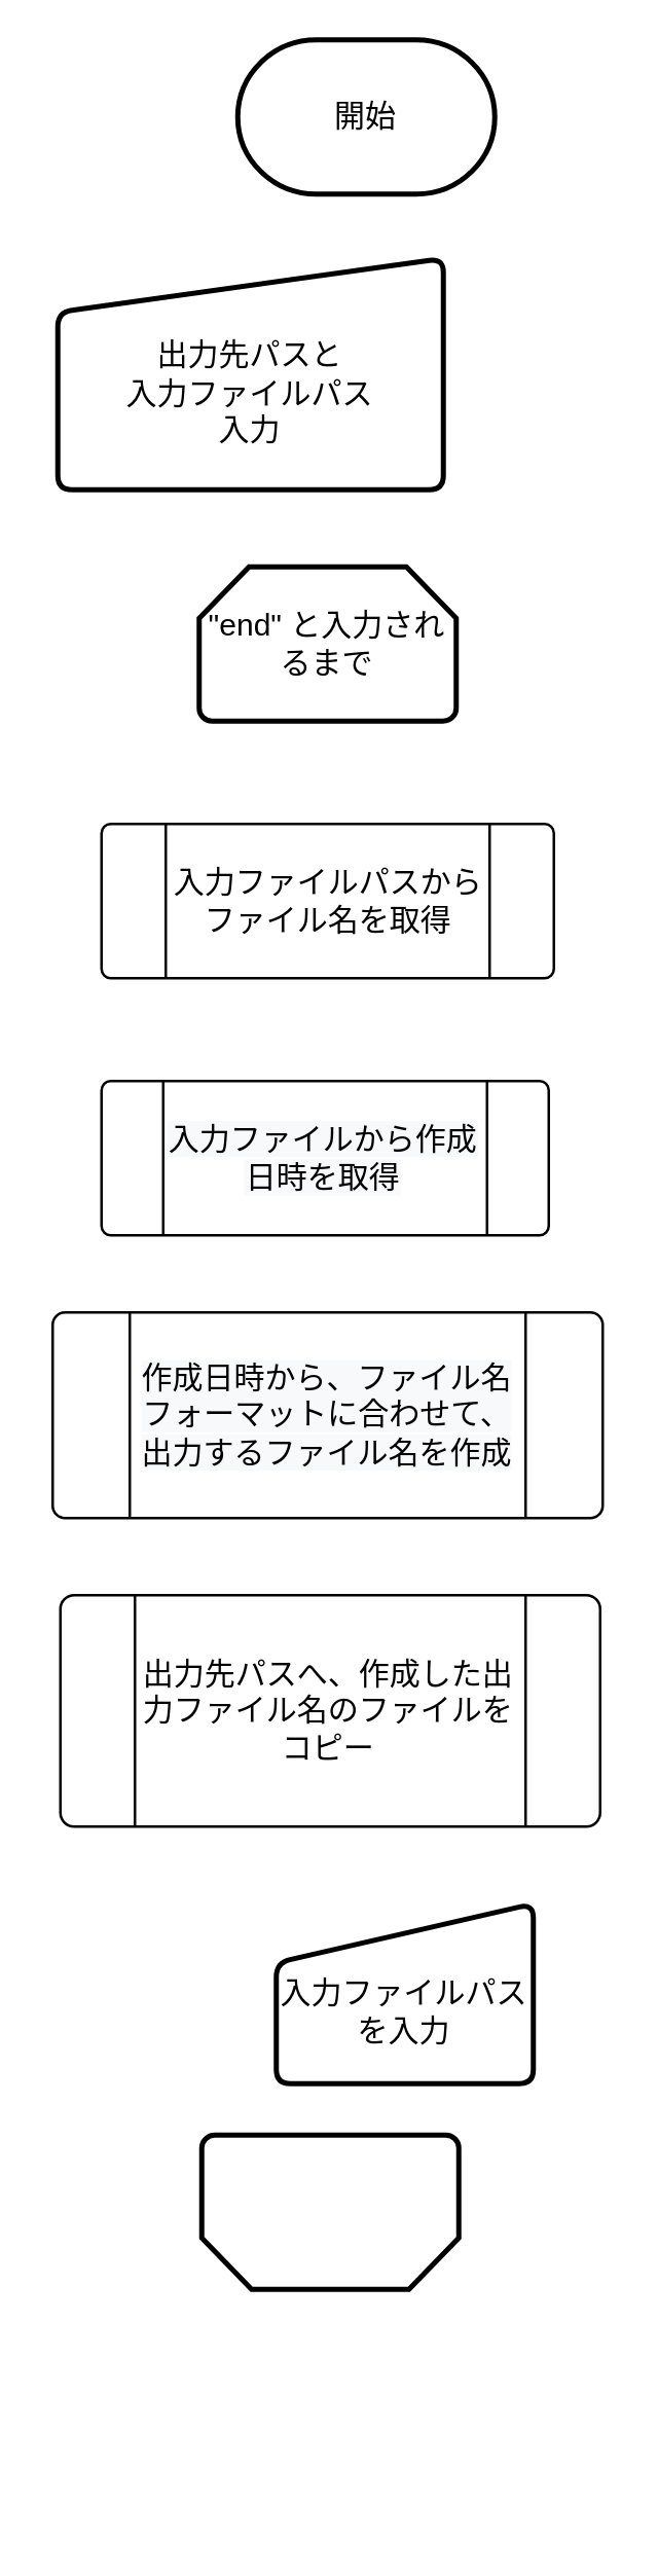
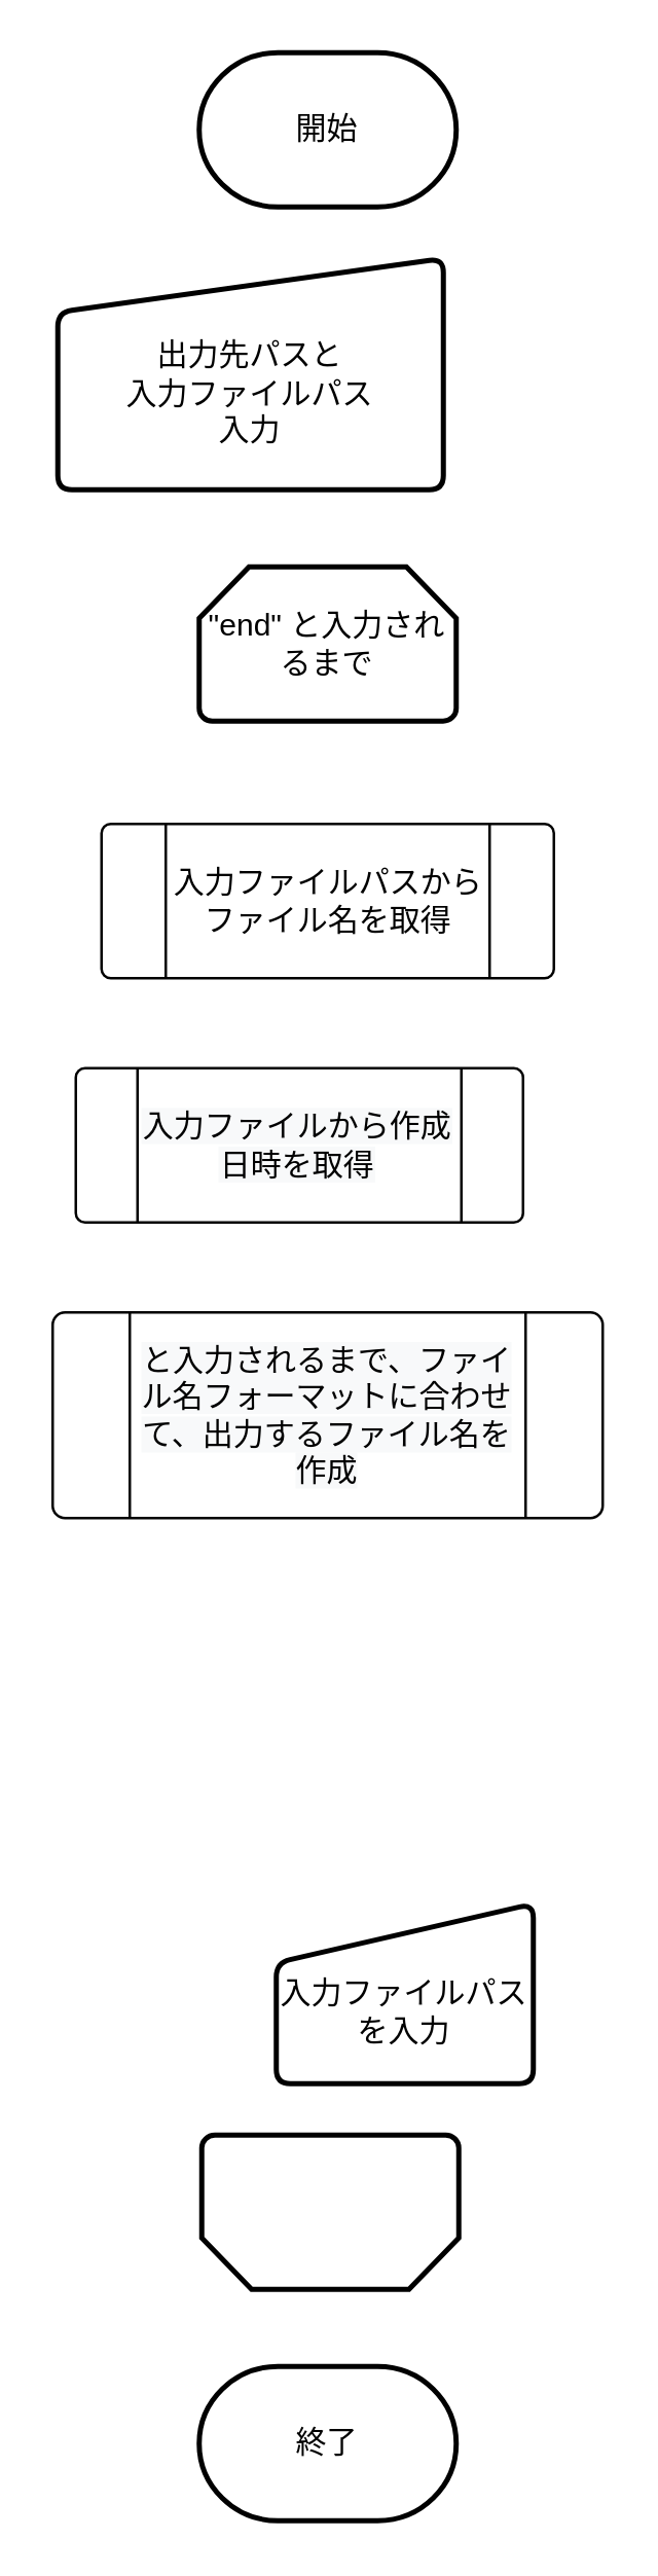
- <mxCell id="2" value="開始" style="strokeWidth=2;html=1;shape=mxgraph.flowchart.terminator;whiteSpace=wrap;" vertex="1" parent="1"><mxGeometry x="92" y="15" width="100" height="60" as="geometry" /></mxCell>
+ <mxCell id="2" value="開始" style="strokeWidth=2;html=1;shape=mxgraph.flowchart.terminator;whiteSpace=wrap;" vertex="1" parent="1"><mxGeometry x="77" y="20" width="100" height="60" as="geometry" /></mxCell>
- <mxCell id="9" value="&#10;&#10;&lt;!--StartFragment--&gt;&lt;span style=&quot;font-family: Helvetica; font-size: 12px; font-style: normal; font-variant-ligatures: normal; font-variant-caps: normal; font-weight: 400; letter-spacing: normal; orphans: 2; text-align: center; text-indent: 0px; text-transform: none; widows: 2; word-spacing: 0px; -webkit-text-stroke-width: 0px; background-color: rgb(248, 249, 250); text-decoration-style: initial; text-decoration-color: initial; float: none; display: inline !important;&quot;&gt;入力ファイルから作成日時を取得&lt;/span&gt;&lt;!--EndFragment--&gt;&#10;&#10;" style="verticalLabelPosition=middle;verticalAlign=middle;html=1;shape=process;whiteSpace=wrap;rounded=1;size=0.14;arcSize=6;labelPosition=center;align=center;" vertex="1" parent="1"><mxGeometry x="39" y="420" width="174" height="60" as="geometry" /></mxCell>
+ <mxCell id="9" value="&#10;&#10;&lt;!--StartFragment--&gt;&lt;span style=&quot;font-family: Helvetica; font-size: 12px; font-style: normal; font-variant-ligatures: normal; font-variant-caps: normal; font-weight: 400; letter-spacing: normal; orphans: 2; text-align: center; text-indent: 0px; text-transform: none; widows: 2; word-spacing: 0px; -webkit-text-stroke-width: 0px; background-color: rgb(248, 249, 250); text-decoration-style: initial; text-decoration-color: initial; float: none; display: inline !important;&quot;&gt;入力ファイルから作成日時を取得&lt;/span&gt;&lt;!--EndFragment--&gt;&#10;&#10;" style="verticalLabelPosition=middle;verticalAlign=middle;html=1;shape=process;whiteSpace=wrap;rounded=1;size=0.14;arcSize=6;labelPosition=center;align=center;" vertex="1" parent="1"><mxGeometry x="29" y="415" width="174" height="60" as="geometry" /></mxCell>
- <mxCell id="10" value="&#10;&#10;&lt;!--StartFragment--&gt;&lt;span style=&quot;font-family: Helvetica; font-size: 12px; font-style: normal; font-variant-ligatures: normal; font-variant-caps: normal; font-weight: 400; letter-spacing: normal; orphans: 2; text-align: center; text-indent: 0px; text-transform: none; widows: 2; word-spacing: 0px; -webkit-text-stroke-width: 0px; background-color: rgb(248, 249, 250); text-decoration-style: initial; text-decoration-color: initial; float: none; display: inline !important;&quot;&gt;作成日時から、ファイル名フォーマットに合わせて、出力するファイル名を作成&lt;/span&gt;&lt;!--EndFragment--&gt;&#10;&#10;" style="verticalLabelPosition=middle;verticalAlign=middle;html=1;shape=process;whiteSpace=wrap;rounded=1;size=0.14;arcSize=6;labelPosition=center;align=center;" vertex="1" parent="1"><mxGeometry x="20" y="510" width="214" height="80" as="geometry" /></mxCell>
+ <mxCell id="10" value="&#10;&#10;&lt;!--StartFragment--&gt;&lt;span style=&quot;font-family: Helvetica; font-size: 12px; font-style: normal; font-variant-ligatures: normal; font-variant-caps: normal; font-weight: 400; letter-spacing: normal; orphans: 2; text-align: center; text-indent: 0px; text-transform: none; widows: 2; word-spacing: 0px; -webkit-text-stroke-width: 0px; background-color: rgb(248, 249, 250); text-decoration-style: initial; text-decoration-color: initial; float: none; display: inline !important;&quot;&gt;と入力されるまで、ファイル名フォーマットに合わせて、出力するファイル名を作成&lt;/span&gt;&lt;!--EndFragment--&gt;&#10;&#10;" style="verticalLabelPosition=middle;verticalAlign=middle;html=1;shape=process;whiteSpace=wrap;rounded=1;size=0.14;arcSize=6;labelPosition=center;align=center;" vertex="1" parent="1"><mxGeometry x="20" y="510" width="214" height="80" as="geometry" /></mxCell>
- <mxCell id="11" value="&lt;span&gt;出力先パスへ、作成した出力ファイル名のファイルをコピー&lt;/span&gt;" style="verticalLabelPosition=middle;verticalAlign=middle;html=1;shape=process;whiteSpace=wrap;rounded=1;size=0.14;arcSize=6;labelPosition=center;align=center;" vertex="1" parent="1"><mxGeometry x="23" y="620" width="210" height="90" as="geometry" /></mxCell>
+ <mxCell id="3" value="終了" style="strokeWidth=2;html=1;shape=mxgraph.flowchart.terminator;whiteSpace=wrap;" vertex="1" parent="1"><mxGeometry x="77" y="920" width="100" height="60" as="geometry" /></mxCell>
